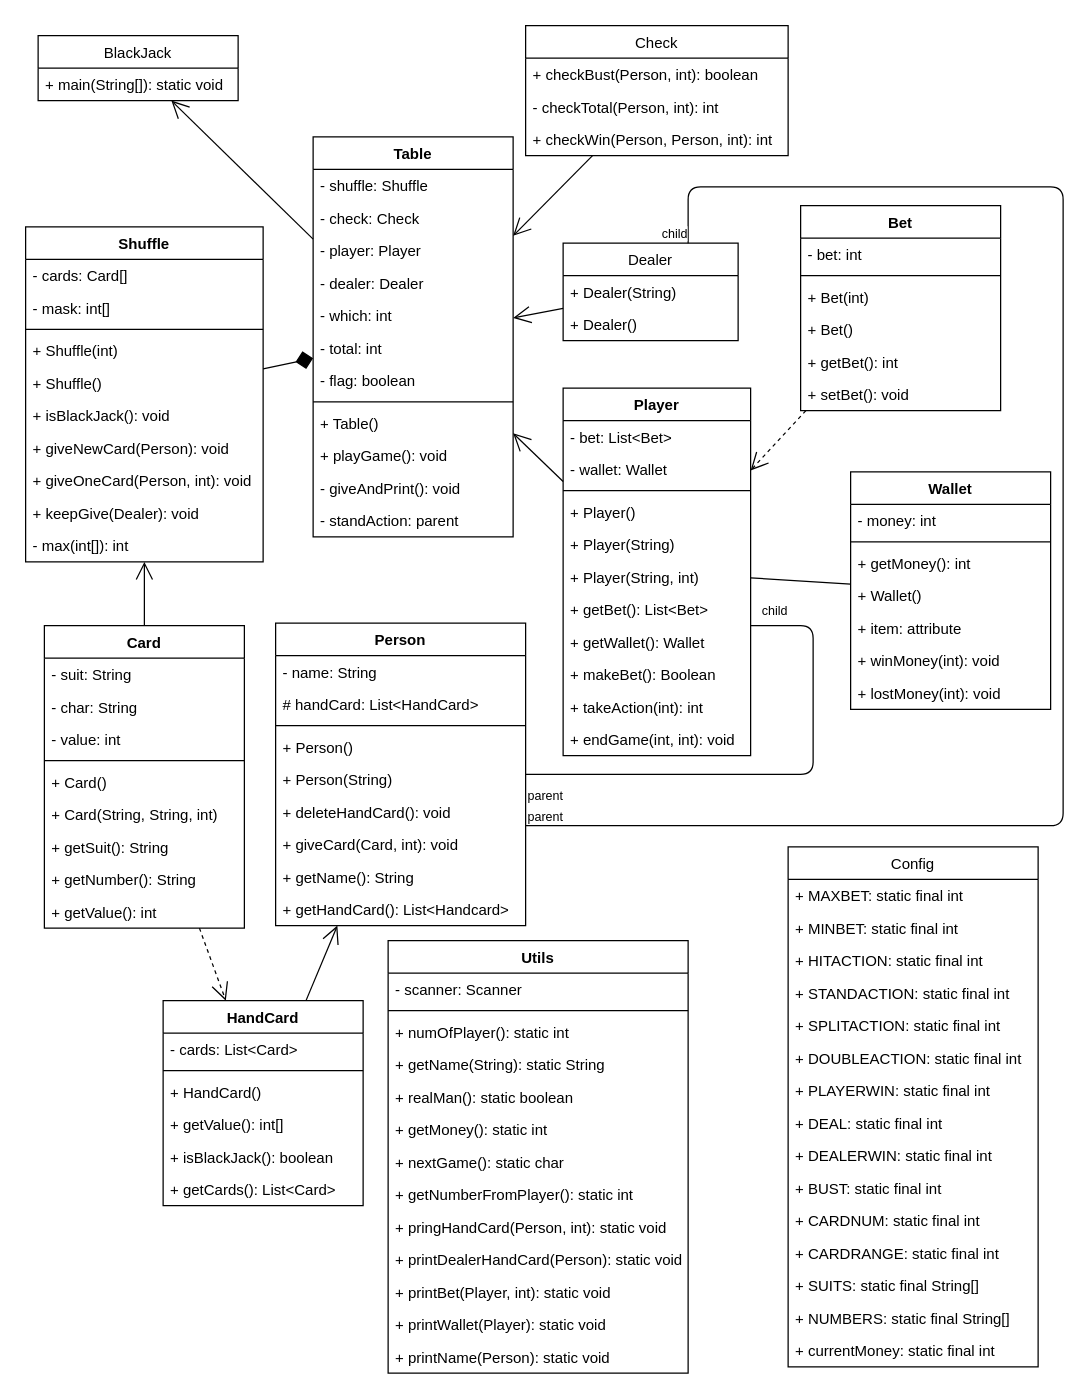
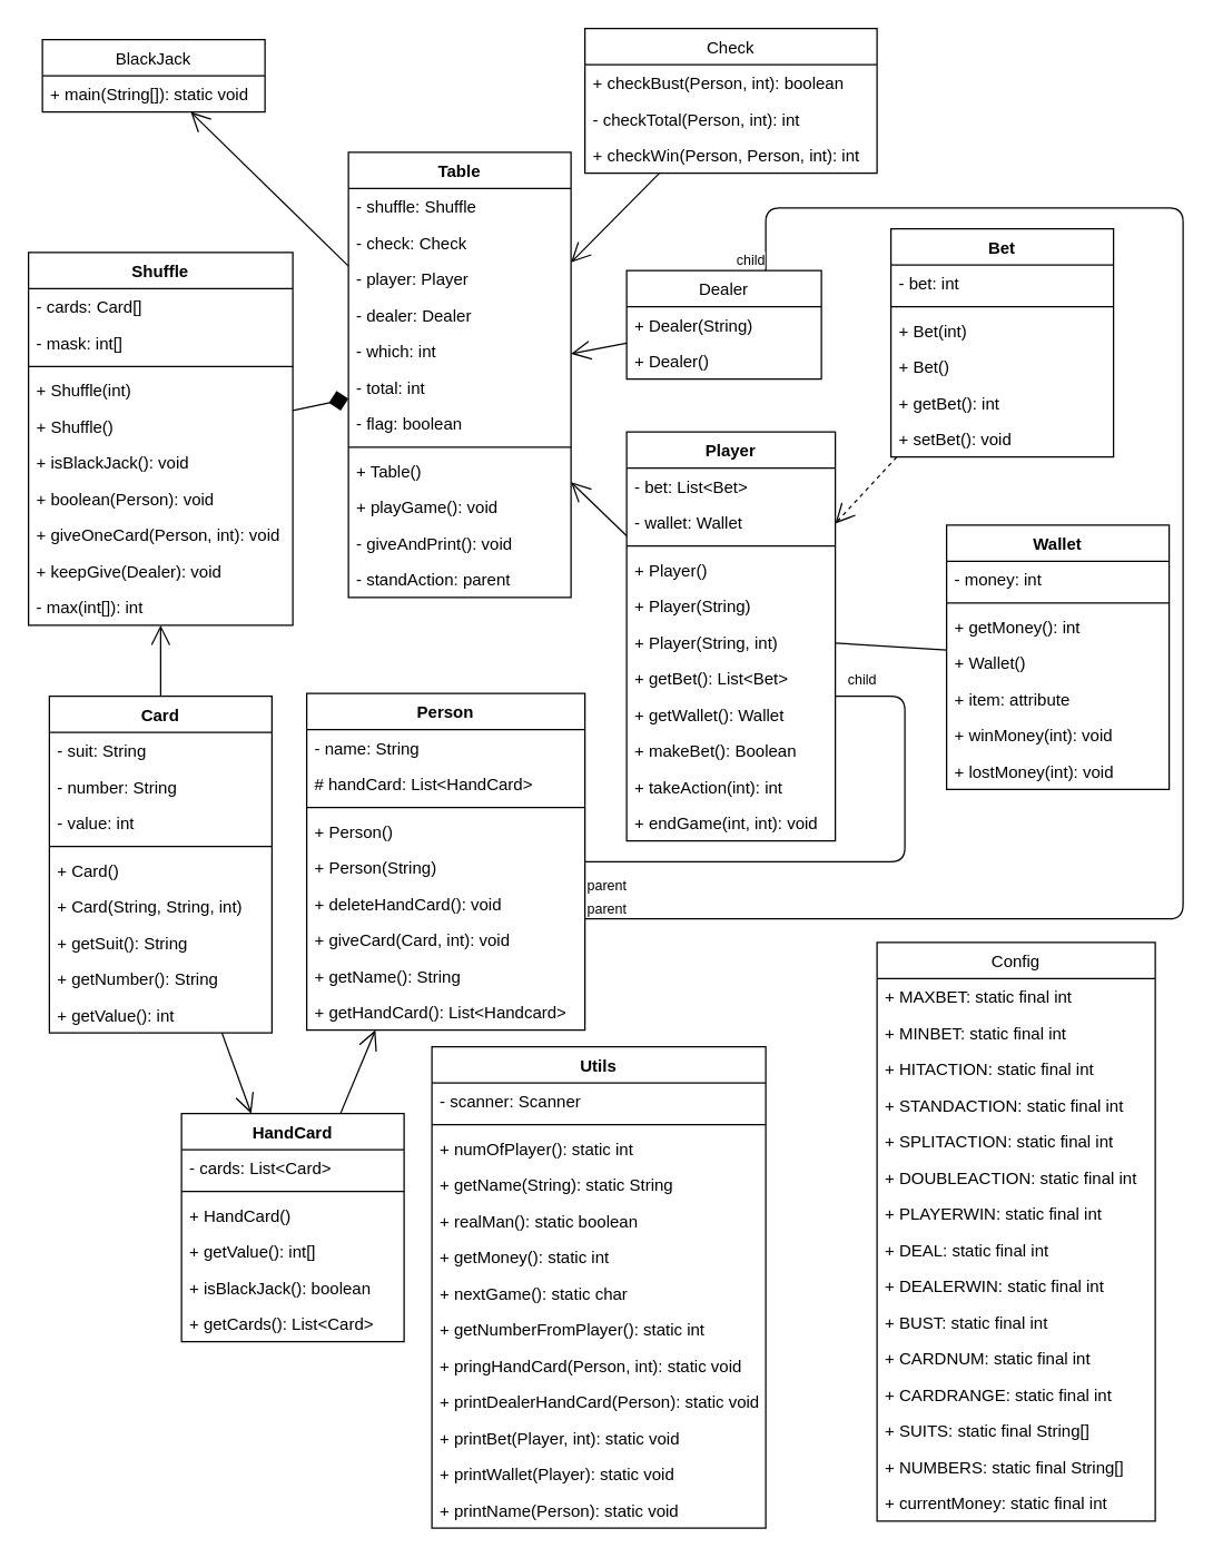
- <mxCell id="26" value="+ giveNewCard(Person): void" style="text;strokeColor=none;fillColor=none;align=left;verticalAlign=top;spacingLeft=4;spacingRight=4;overflow=hidden;rotatable=0;points=[[0,0.5],[1,0.5]];portConstraint=eastwest;" vertex="1" parent="19"><mxGeometry y="164" width="190" height="26" as="geometry" /></mxCell>
+ <mxCell id="26" value="+ boolean(Person): void" style="text;strokeColor=none;fillColor=none;align=left;verticalAlign=top;spacingLeft=4;spacingRight=4;overflow=hidden;rotatable=0;points=[[0,0.5],[1,0.5]];portConstraint=eastwest;" vertex="1" parent="19"><mxGeometry y="164" width="190" height="26" as="geometry" /></mxCell>
- <mxCell id="32" value="- char: String" style="text;strokeColor=none;fillColor=none;align=left;verticalAlign=top;spacingLeft=4;spacingRight=4;overflow=hidden;rotatable=0;points=[[0,0.5],[1,0.5]];portConstraint=eastwest;" vertex="1" parent="30"><mxGeometry y="52" width="160" height="26" as="geometry" /></mxCell>
+ <mxCell id="32" value="- number: String" style="text;strokeColor=none;fillColor=none;align=left;verticalAlign=top;spacingLeft=4;spacingRight=4;overflow=hidden;rotatable=0;points=[[0,0.5],[1,0.5]];portConstraint=eastwest;" vertex="1" parent="30"><mxGeometry y="52" width="160" height="26" as="geometry" /></mxCell>
- <mxCell id="86" value="" style="endArrow=open;endFill=1;endSize=12;html=1;dashed=1;" edge="1" parent="1" source="30" target="79"><mxGeometry width="160" relative="1" as="geometry"><mxPoint x="20" y="990" as="sourcePoint" /><mxPoint x="180" y="990" as="targetPoint" /></mxGeometry></mxCell>
+ <mxCell id="86" value="" style="endArrow=open;endFill=1;endSize=12;html=1;" edge="1" parent="1" source="30" target="79"><mxGeometry width="160" relative="1" as="geometry"><mxPoint x="20" y="990" as="sourcePoint" /><mxPoint x="180" y="990" as="targetPoint" /></mxGeometry></mxCell>
